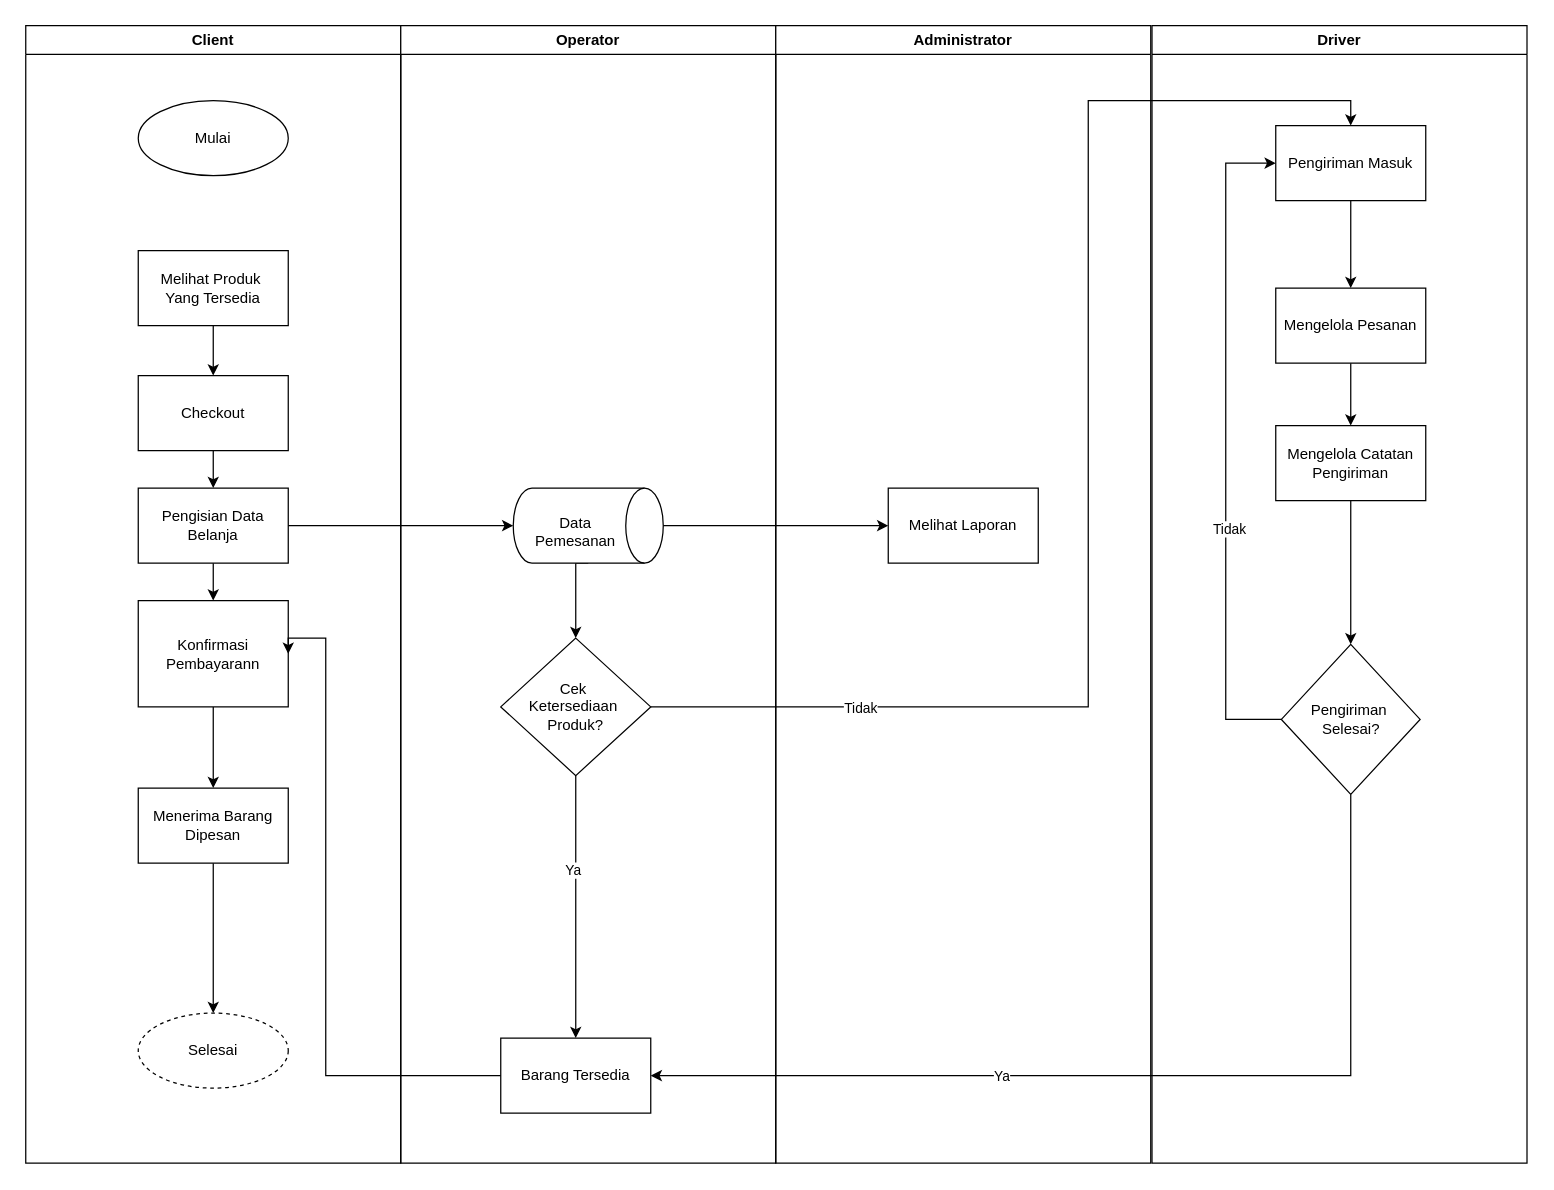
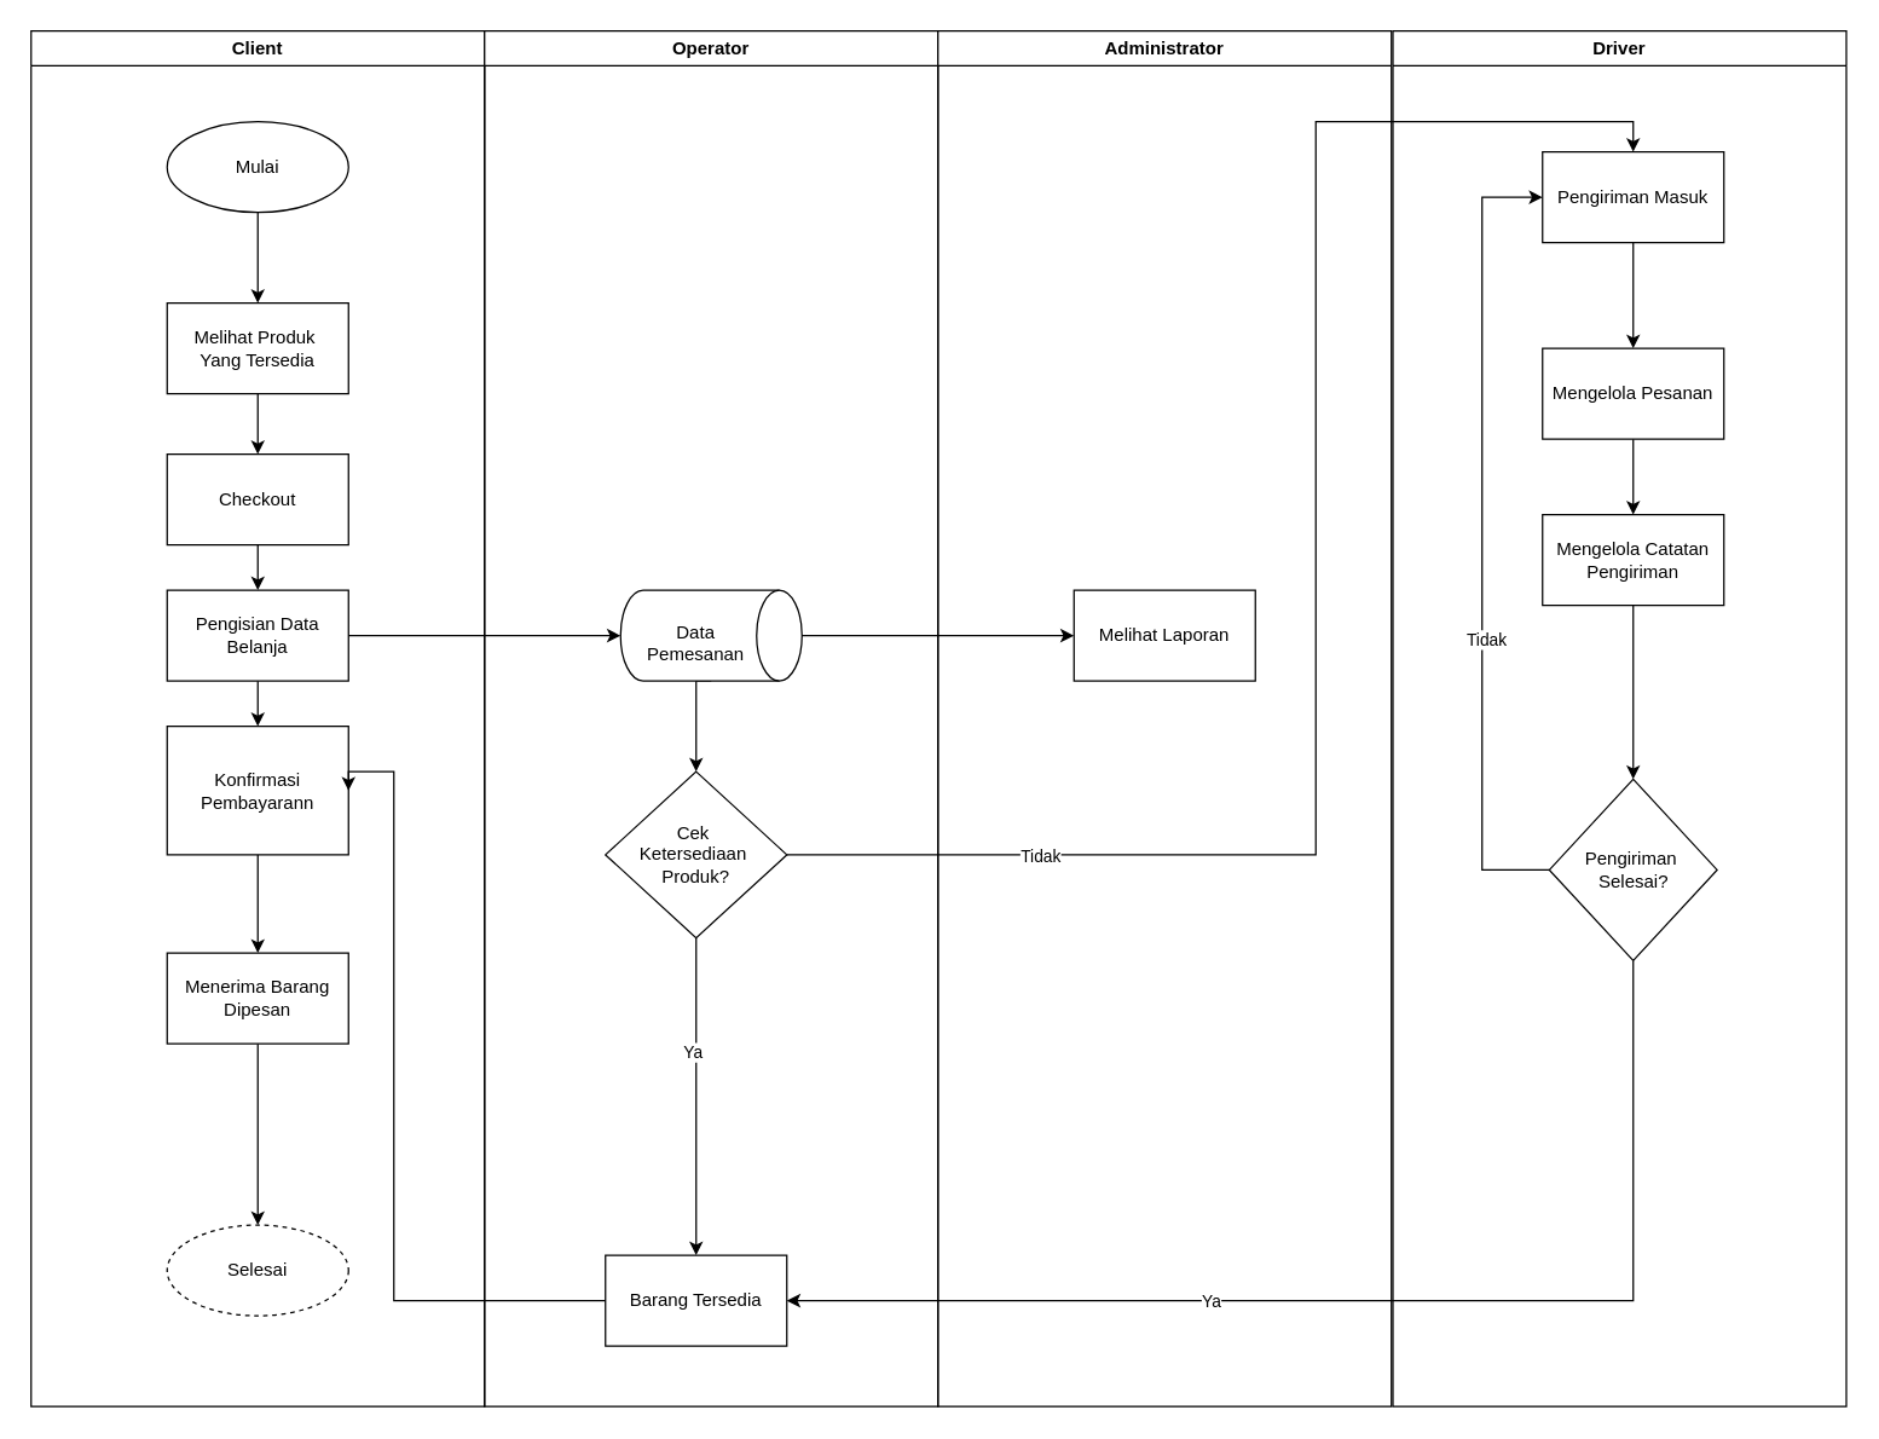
+ <mxCell id="5" style="edgeStyle=orthogonalEdgeStyle;rounded=0;orthogonalLoop=1;jettySize=auto;html=1;exitX=0.5;exitY=1;exitDx=0;exitDy=0;" edge="1" parent="4" source="6" target="8"><mxGeometry relative="1" as="geometry" /></mxCell>
